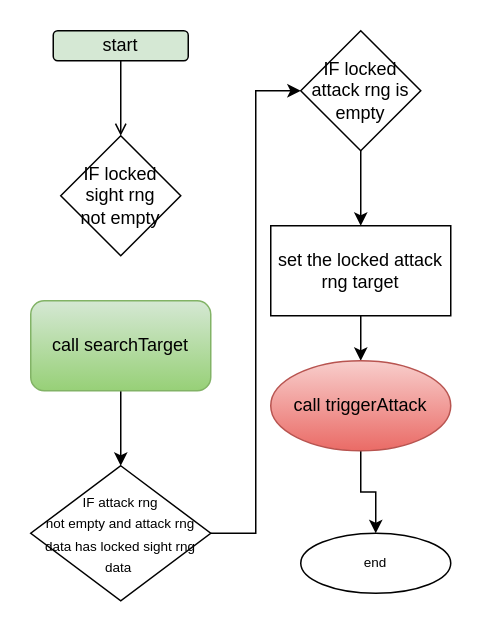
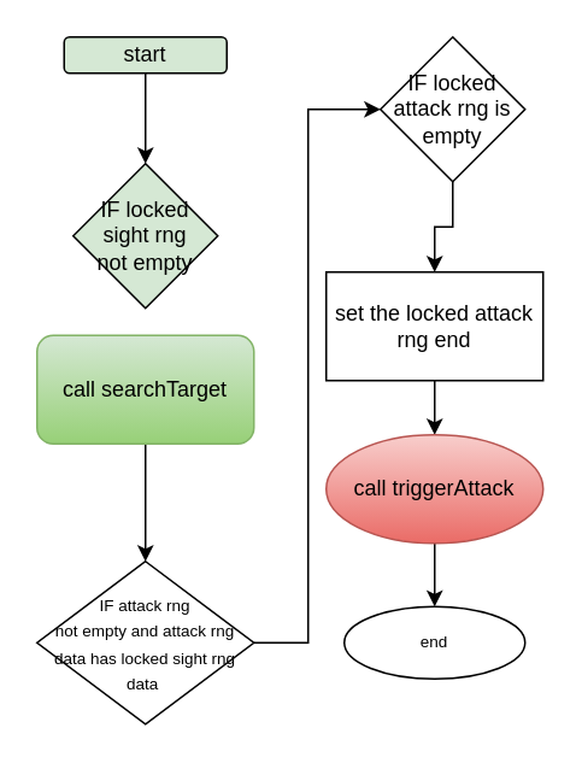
- <mxCell id="10" value="IF locked attack rng is empty" style="rhombus;whiteSpace=wrap;html=1;" vertex="1" parent="1"><mxGeometry x="200" y="20" width="80" height="80" as="geometry" /></mxCell>
+ <mxCell id="10" value="IF locked attack rng is empty" style="rhombus;whiteSpace=wrap;html=1;" vertex="1" parent="1"><mxGeometry x="210" y="20" width="80" height="80" as="geometry" /></mxCell>
- <mxCell id="2" value="" style="edgeStyle=orthogonalEdgeStyle;rounded=0;orthogonalLoop=1;jettySize=auto;html=1;endArrow=open;" edge="1" parent="1" source="3" target="4"><mxGeometry relative="1" as="geometry" /></mxCell>
+ <mxCell id="2" value="" style="edgeStyle=orthogonalEdgeStyle;rounded=0;orthogonalLoop=1;jettySize=auto;html=1;" edge="1" parent="1" source="3" target="4"><mxGeometry relative="1" as="geometry" /></mxCell>
- <mxCell id="4" value="IF locked&lt;br&gt;sight rng &lt;br&gt;not empty" style="rhombus;whiteSpace=wrap;html=1;" vertex="1" parent="1"><mxGeometry x="40" y="90" width="80" height="80" as="geometry" /></mxCell>
+ <mxCell id="4" value="IF locked&lt;br&gt;sight rng &lt;br&gt;not empty" style="rhombus;whiteSpace=wrap;html=1;fillColor=#d5e8d4;" vertex="1" parent="1"><mxGeometry x="40" y="90" width="80" height="80" as="geometry" /></mxCell>
- <mxCell id="12" value="set the locked attack rng target" style="whiteSpace=wrap;html=1;" vertex="1" parent="1"><mxGeometry x="180" y="150" width="120" height="60" as="geometry" /></mxCell>
+ <mxCell id="12" value="set the locked attack rng end" style="whiteSpace=wrap;html=1;" vertex="1" parent="1"><mxGeometry x="180" y="150" width="120" height="60" as="geometry" /></mxCell>
- <mxCell id="6" value="call&amp;nbsp;searchTarget" style="rounded=1;whiteSpace=wrap;html=1;fillColor=#d5e8d4;gradientColor=#97d077;strokeColor=#82b366;" vertex="1" parent="1"><mxGeometry x="20" y="200" width="120" height="60" as="geometry" /></mxCell>
+ <mxCell id="6" value="call&amp;nbsp;searchTarget" style="rounded=1;whiteSpace=wrap;html=1;fillColor=#d5e8d4;gradientColor=#97d077;strokeColor=#82b366;" vertex="1" parent="1"><mxGeometry x="20" y="185" width="120" height="60" as="geometry" /></mxCell>
- <mxCell id="15" value="end" style="ellipse;whiteSpace=wrap;html=1;fontSize=9;" vertex="1" parent="1"><mxGeometry x="200" y="355" width="100" height="40" as="geometry" /></mxCell>
+ <mxCell id="15" value="end" style="ellipse;whiteSpace=wrap;html=1;fontSize=9;" vertex="1" parent="1"><mxGeometry x="190" y="335" width="100" height="40" as="geometry" /></mxCell>
